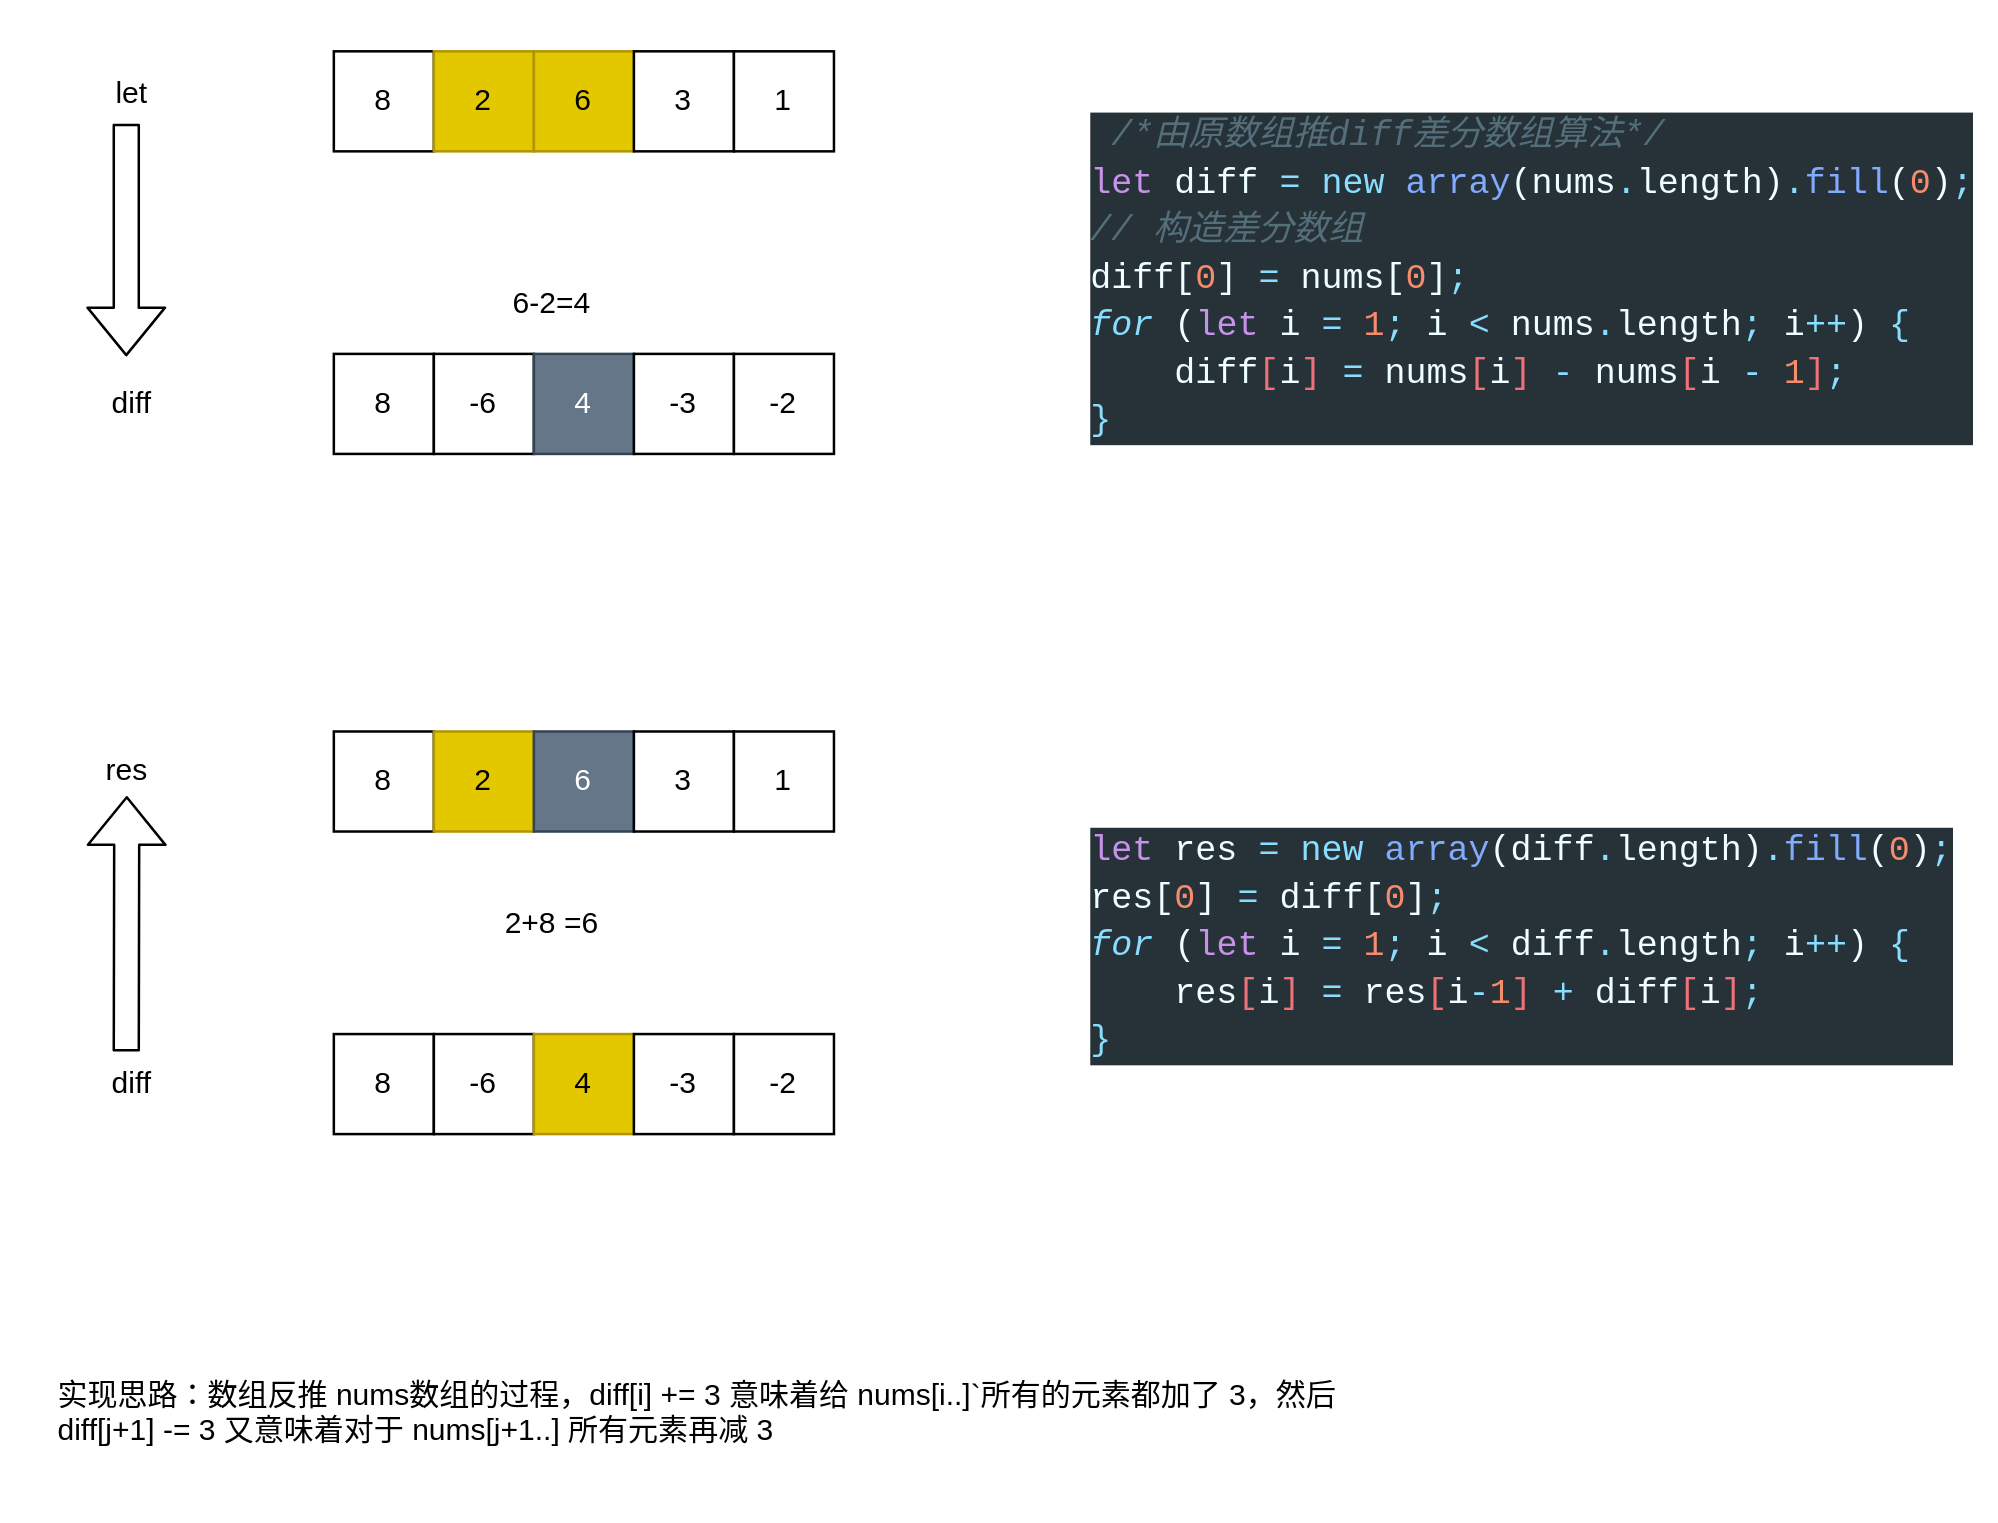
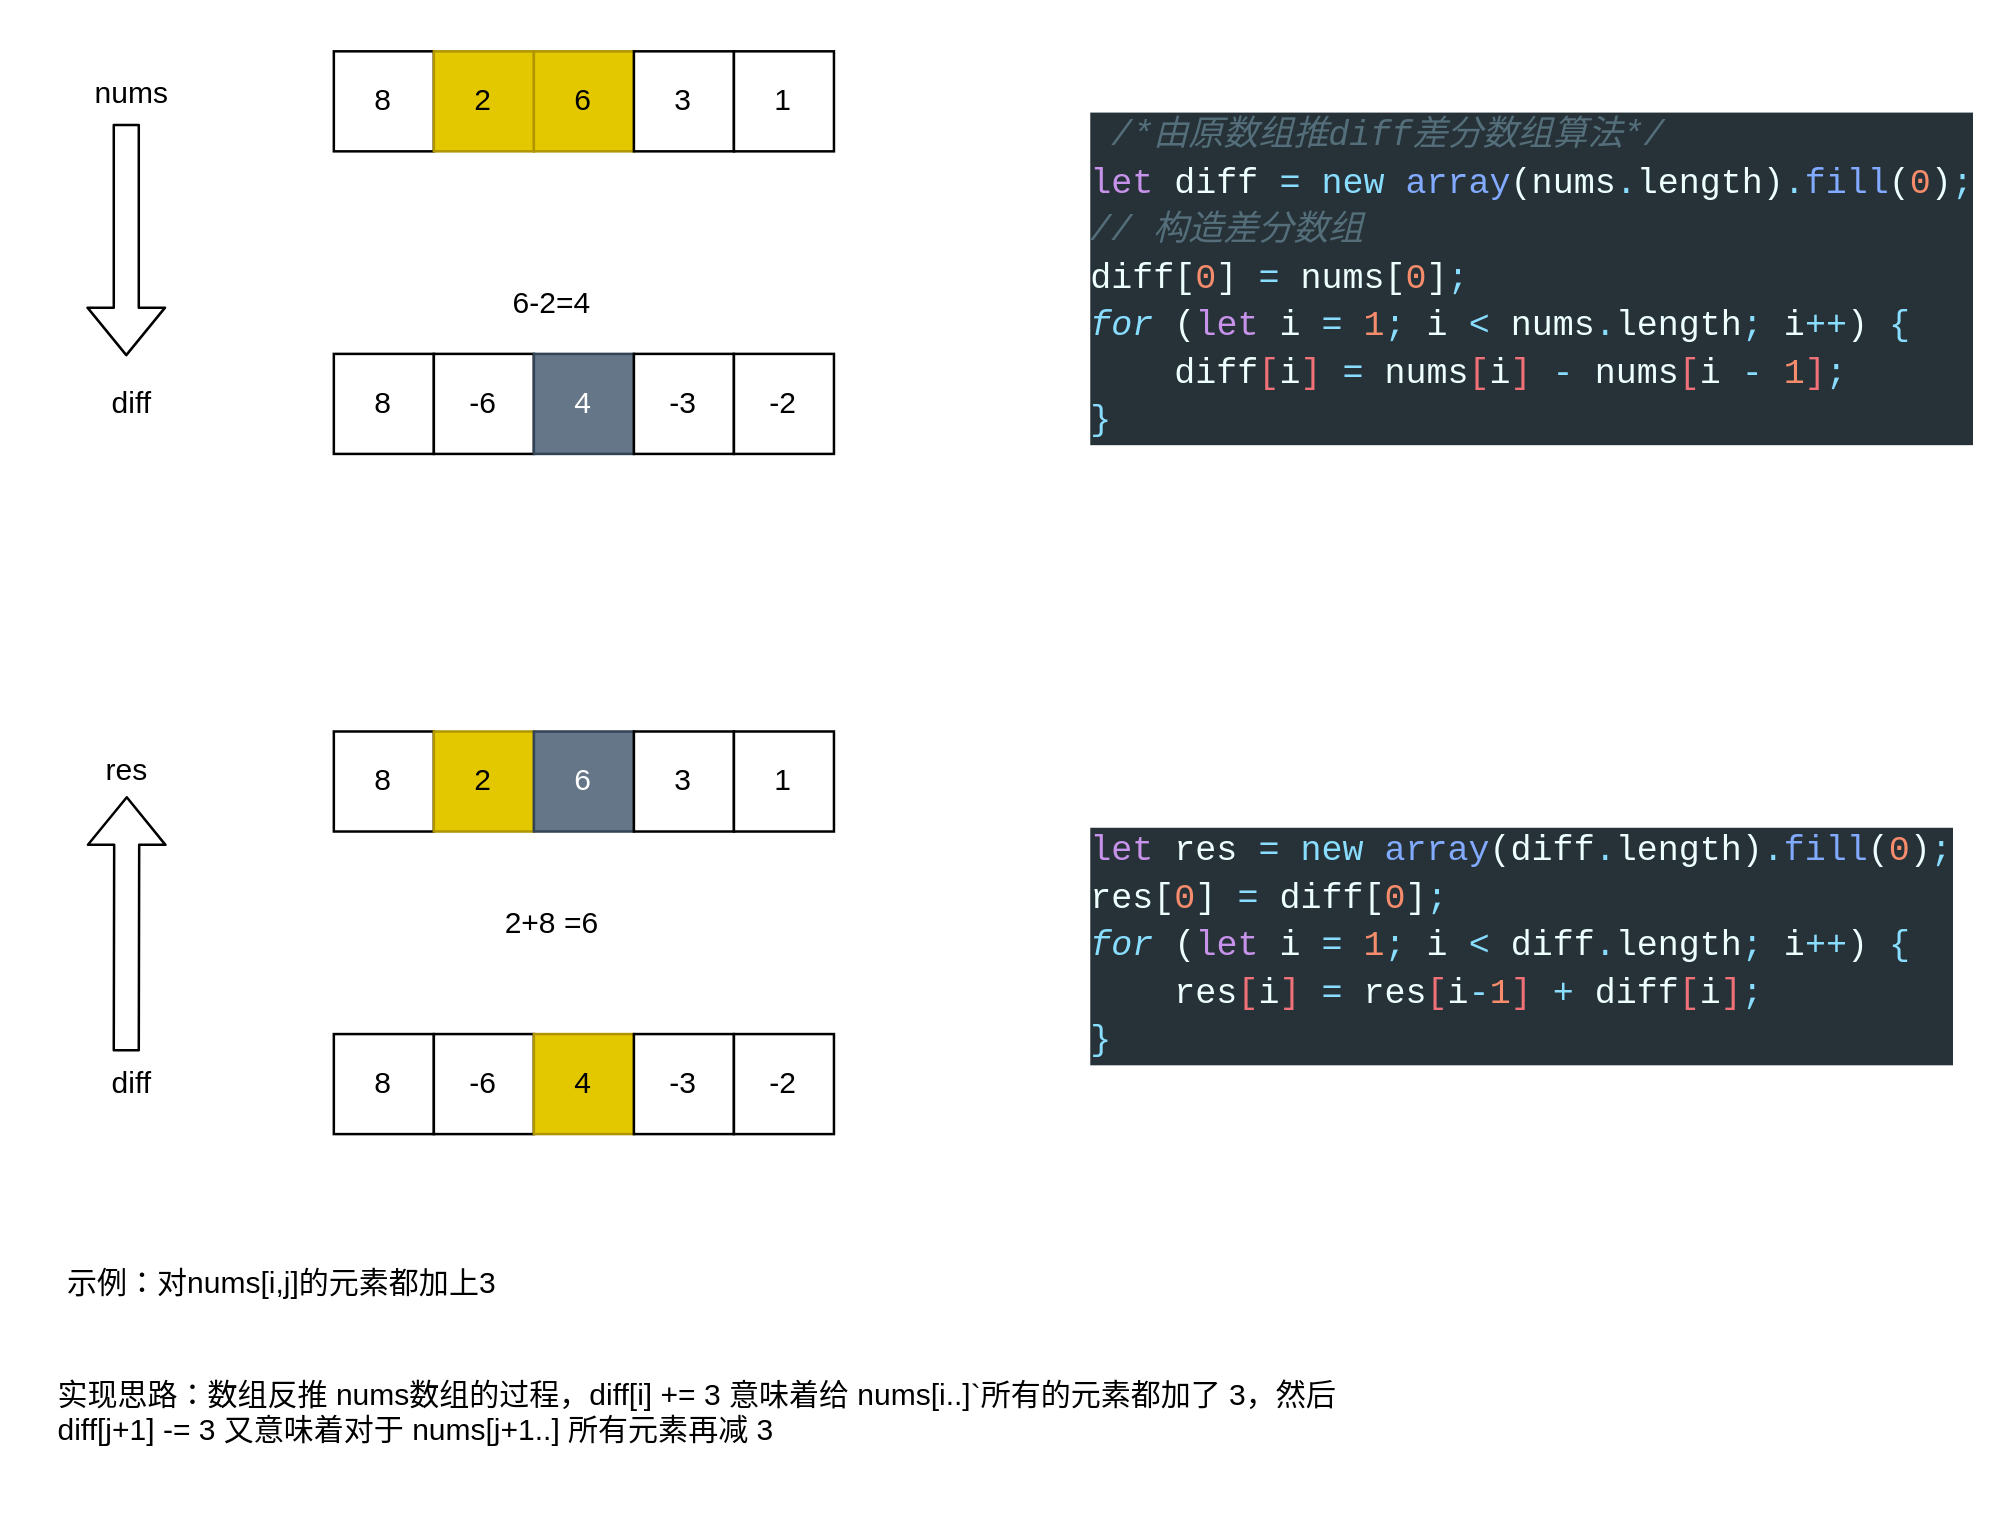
- <mxCell id="7" value="let" style="text;html=1;align=center;verticalAlign=middle;resizable=0;points=[];autosize=1;strokeColor=none;fillColor=none;" vertex="1" parent="1"><mxGeometry x="32" y="28" width="40" height="18" as="geometry" /></mxCell>
+ <mxCell id="7" value="nums" style="text;html=1;align=center;verticalAlign=middle;resizable=0;points=[];autosize=1;strokeColor=none;fillColor=none;" vertex="1" parent="1"><mxGeometry x="32" y="28" width="40" height="18" as="geometry" /></mxCell>
+ <mxCell id="32" value="示例：对nums[i,j]的元素都加上3" style="text;html=1;align=center;verticalAlign=middle;resizable=0;points=[];autosize=1;strokeColor=none;fillColor=none;" vertex="1" parent="1"><mxGeometry x="21" y="504" width="181" height="18" as="geometry" /></mxCell>
